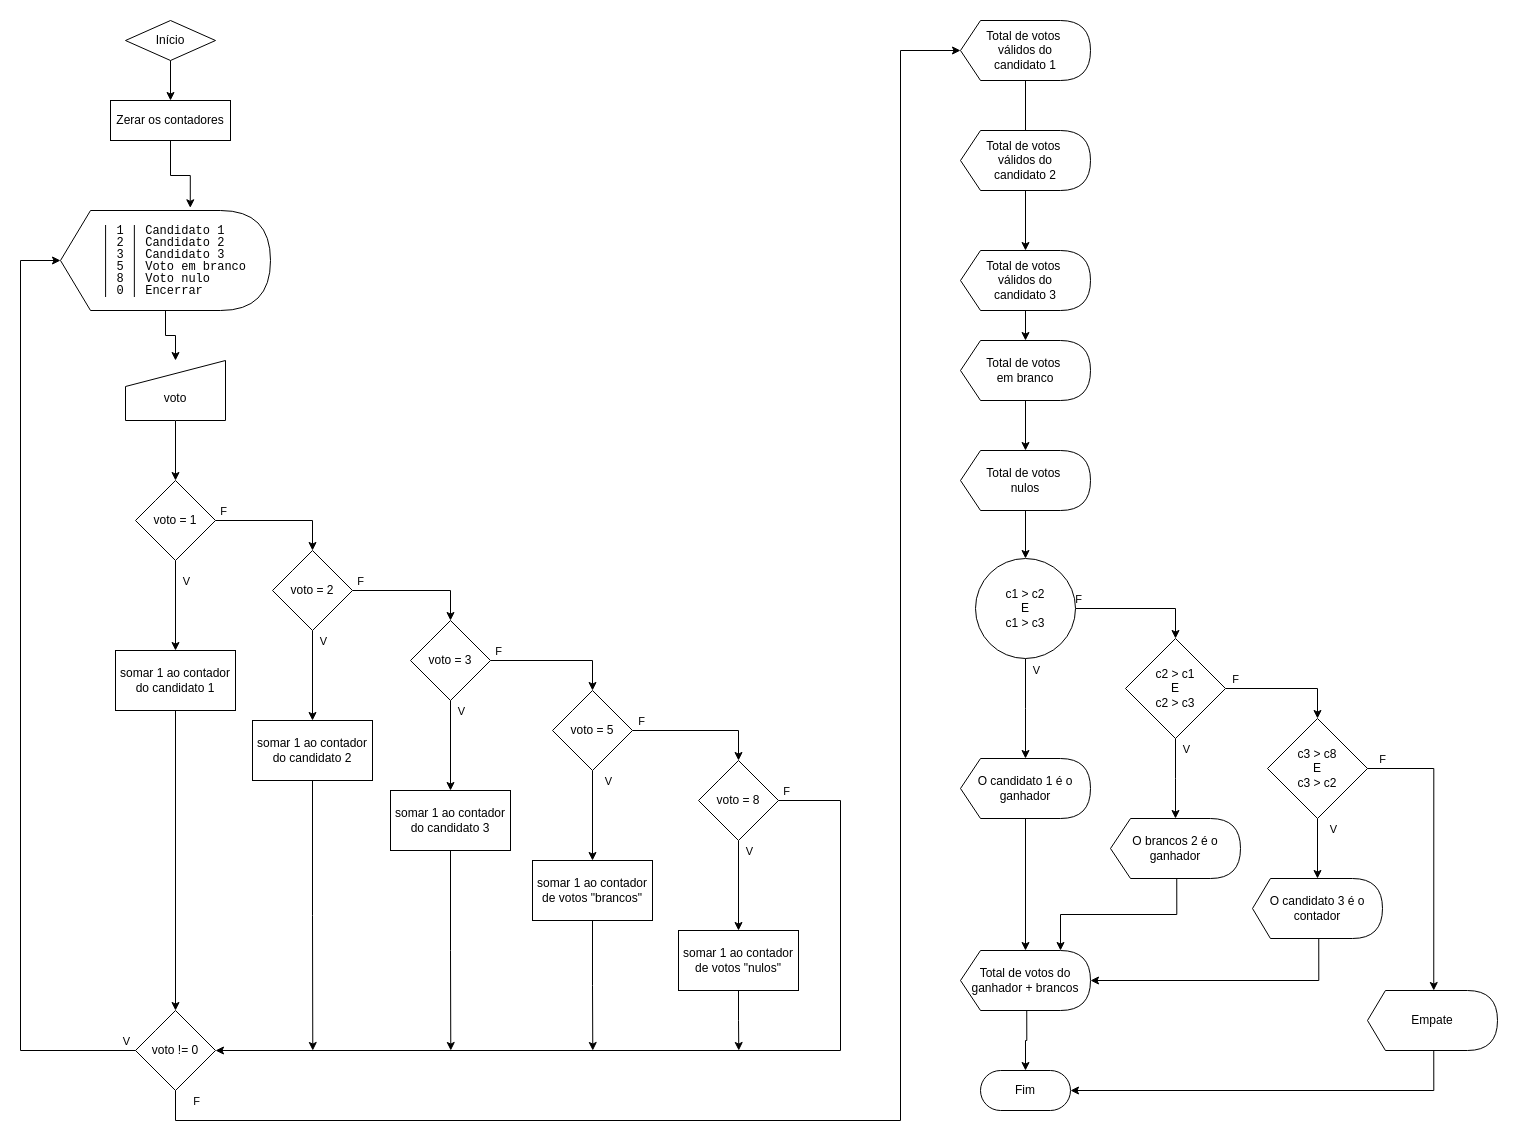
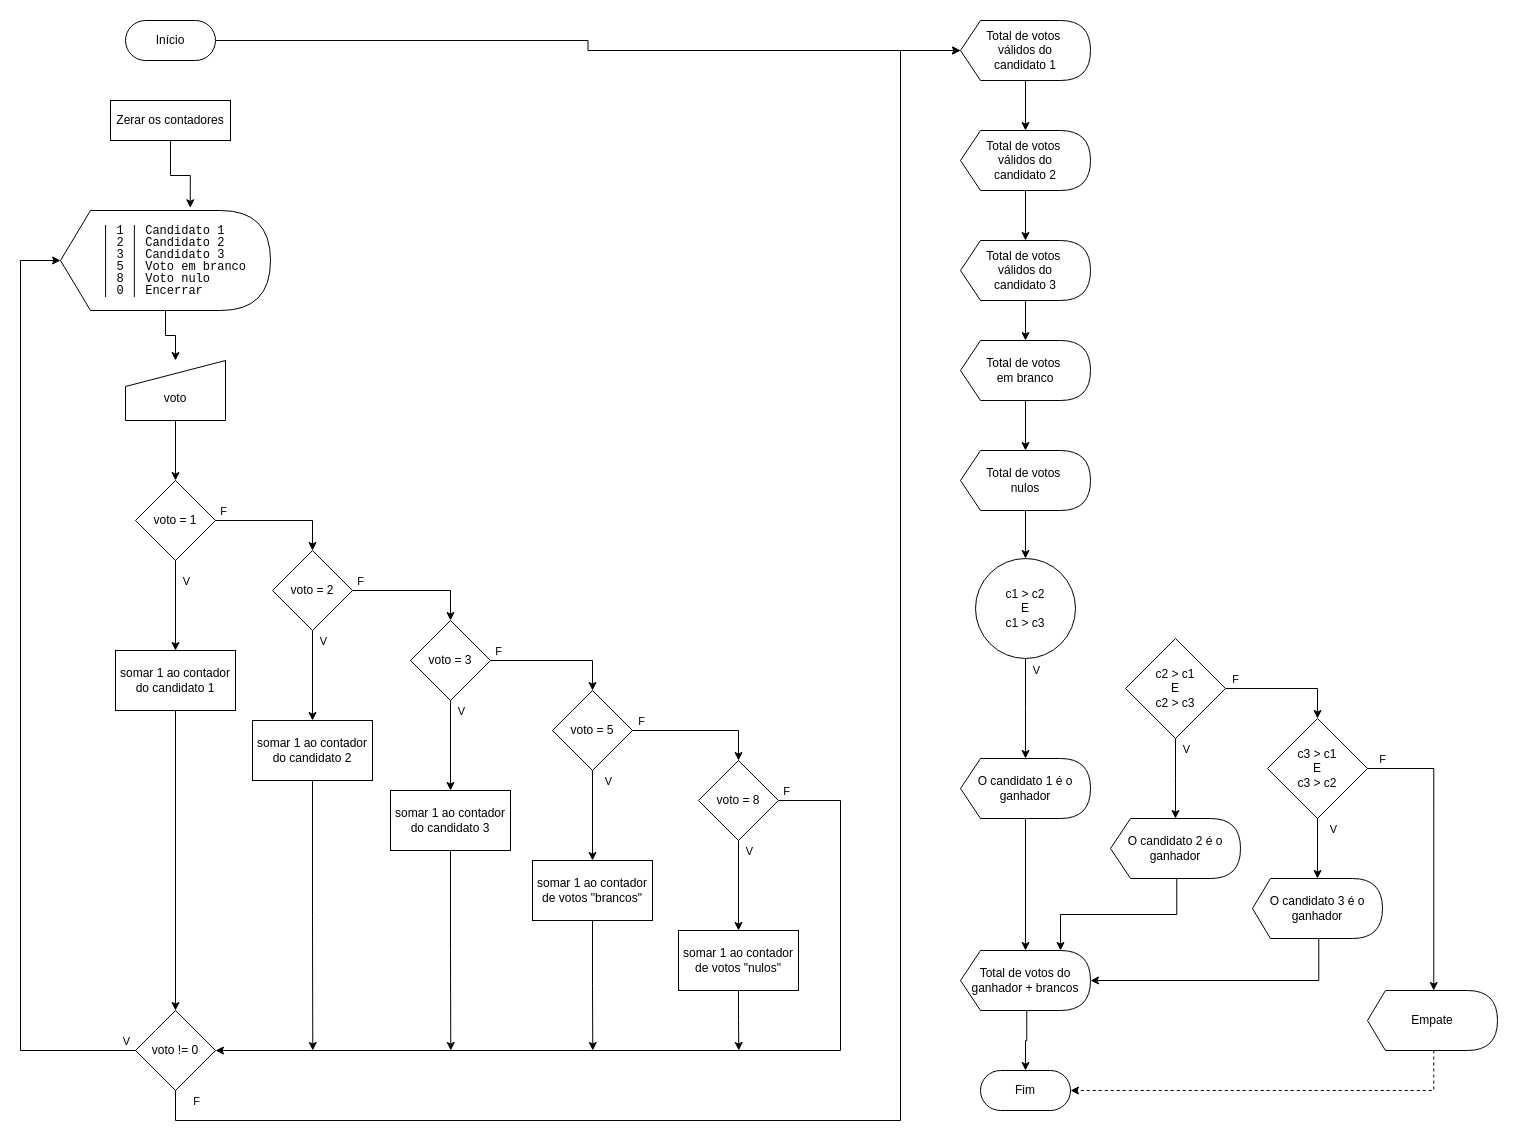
- <mxCell id="3" value="Início" style="rhombus;whiteSpace=wrap;html=1;arcSize=50;" parent="1" vertex="1"><mxGeometry x="125" y="20" width="90" height="40" as="geometry" /></mxCell>
+ <mxCell id="3" value="Início" style="rounded=1;whiteSpace=wrap;html=1;arcSize=50;" parent="1" vertex="1"><mxGeometry x="125" y="20" width="90" height="40" as="geometry" /></mxCell>
- <mxCell id="2" value="" style="edgeStyle=orthogonalEdgeStyle;rounded=0;orthogonalLoop=1;jettySize=auto;html=1;" edge="1" parent="1" source="3" target="4"><mxGeometry relative="1" as="geometry" /></mxCell>
+ <mxCell id="2" value="" style="edgeStyle=orthogonalEdgeStyle;rounded=0;orthogonalLoop=1;jettySize=auto;html=1;" edge="1" parent="1" source="3" target="49"><mxGeometry relative="1" as="geometry" /></mxCell>
- <mxCell id="48" value="" style="edgeStyle=orthogonalEdgeStyle;rounded=0;orthogonalLoop=1;jettySize=auto;html=1;endArrow=none;" edge="1" parent="1" source="49" target="53"><mxGeometry relative="1" as="geometry" /></mxCell>
+ <mxCell id="48" value="" style="edgeStyle=orthogonalEdgeStyle;rounded=0;orthogonalLoop=1;jettySize=auto;html=1;" edge="1" parent="1" source="49" target="53"><mxGeometry relative="1" as="geometry" /></mxCell>
- <mxCell id="55" value="Total de votos&amp;nbsp;&lt;br&gt;válidos do&lt;br&gt;candidato 3" style="shape=display;whiteSpace=wrap;html=1;size=0.154;" vertex="1" parent="1"><mxGeometry x="960" y="250" width="130" height="60" as="geometry" /></mxCell>
+ <mxCell id="55" value="Total de votos&amp;nbsp;&lt;br&gt;válidos do&lt;br&gt;candidato 3" style="shape=display;whiteSpace=wrap;html=1;size=0.154;" vertex="1" parent="1"><mxGeometry x="960" y="240" width="130" height="60" as="geometry" /></mxCell>
- <mxCell id="62" value="" style="edgeStyle=orthogonalEdgeStyle;rounded=0;orthogonalLoop=1;jettySize=auto;html=1;entryX=0.5;entryY=0;entryDx=0;entryDy=0;" edge="1" parent="1" source="64" target="69"><mxGeometry relative="1" as="geometry" /></mxCell>
- <mxCell id="63" value="F" style="edgeLabel;html=1;align=center;verticalAlign=middle;resizable=0;points=[];" vertex="1" connectable="0" parent="62"><mxGeometry x="-0.487" y="-3" relative="1" as="geometry"><mxPoint x="-31" y="-13" as="offset" /></mxGeometry></mxCell>
- <mxCell id="72" value="c3 &amp;gt; c8&lt;br&gt;E&lt;br&gt;c3 &amp;gt; c2" style="rhombus;whiteSpace=wrap;html=1;" vertex="1" parent="1"><mxGeometry x="1267" y="718" width="100" height="100" as="geometry" /></mxCell>
+ <mxCell id="72" value="c3 &amp;gt; c1&lt;br&gt;E&lt;br&gt;c3 &amp;gt; c2" style="rhombus;whiteSpace=wrap;html=1;" vertex="1" parent="1"><mxGeometry x="1267" y="718" width="100" height="100" as="geometry" /></mxCell>
- <mxCell id="73" value="O brancos 2 é o ganhador" style="shape=display;whiteSpace=wrap;html=1;size=0.154;" vertex="1" parent="1"><mxGeometry x="1110" y="818" width="130" height="60" as="geometry" /></mxCell>
+ <mxCell id="73" value="O candidato 2 é o ganhador" style="shape=display;whiteSpace=wrap;html=1;size=0.154;" vertex="1" parent="1"><mxGeometry x="1110" y="818" width="130" height="60" as="geometry" /></mxCell>
- <mxCell id="76" value="O candidato 3 é o contador" style="shape=display;whiteSpace=wrap;html=1;size=0.138;" vertex="1" parent="1"><mxGeometry x="1252" y="878" width="130" height="60" as="geometry" /></mxCell>
+ <mxCell id="76" value="O candidato 3 é o ganhador" style="shape=display;whiteSpace=wrap;html=1;size=0.138;" vertex="1" parent="1"><mxGeometry x="1252" y="878" width="130" height="60" as="geometry" /></mxCell>
- <mxCell id="77" style="edgeStyle=orthogonalEdgeStyle;rounded=0;orthogonalLoop=1;jettySize=auto;html=1;exitX=0;exitY=0;exitDx=66.25;exitDy=60;exitPerimeter=0;entryX=1;entryY=0.5;entryDx=0;entryDy=0;" edge="1" parent="1" source="78" target="85"><mxGeometry relative="1" as="geometry" /></mxCell>
+ <mxCell id="77" style="edgeStyle=orthogonalEdgeStyle;rounded=0;orthogonalLoop=1;jettySize=auto;html=1;exitX=0;exitY=0;exitDx=66.25;exitDy=60;exitPerimeter=0;entryX=1;entryY=0.5;entryDx=0;entryDy=0;dashed=1;" edge="1" parent="1" source="78" target="85"><mxGeometry relative="1" as="geometry" /></mxCell>
